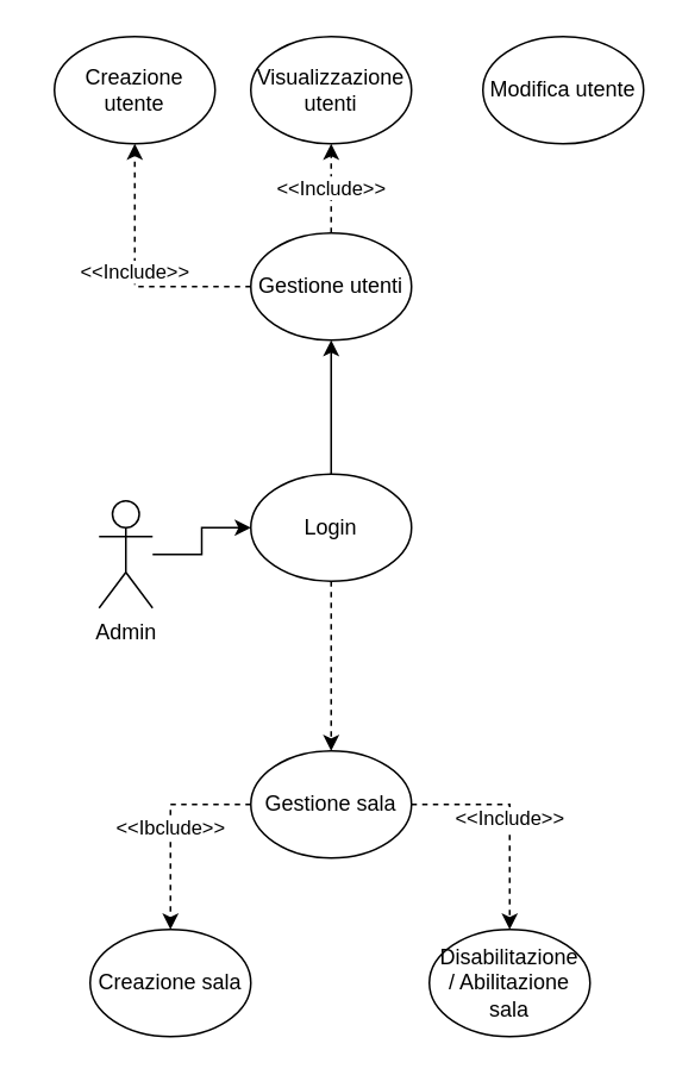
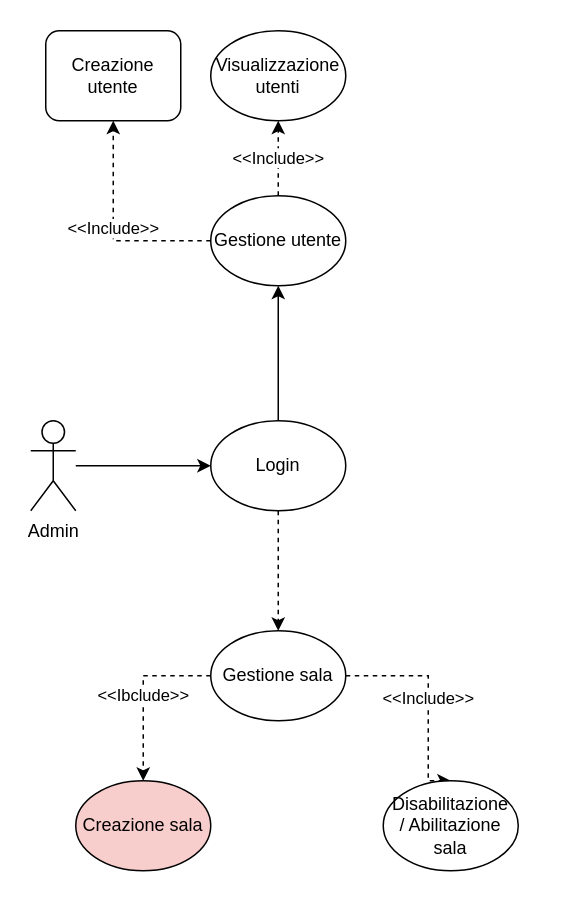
- <mxCell id="10" value="Creazione utente" style="ellipse;whiteSpace=wrap;html=1;rounded=1;labelBackgroundColor=none;" parent="1" vertex="1"><mxGeometry x="30" y="20" width="90" height="60" as="geometry" /></mxCell>
+ <mxCell id="10" value="Creazione utente" style="whiteSpace=wrap;html=1;labelBackgroundColor=none;rounded=1;" parent="1" vertex="1"><mxGeometry x="30" y="20" width="90" height="60" as="geometry" /></mxCell>
- <mxCell id="12" value="Modifica utente" style="ellipse;whiteSpace=wrap;html=1;rounded=1;labelBackgroundColor=none;" parent="1" vertex="1"><mxGeometry x="270" y="20" width="90" height="60" as="geometry" /></mxCell>
- <mxCell id="9" value="Gestione utenti" style="ellipse;whiteSpace=wrap;html=1;rounded=1;labelBackgroundColor=none;" parent="1" vertex="1"><mxGeometry x="140" y="130" width="90" height="60" as="geometry" /></mxCell>
+ <mxCell id="9" value="Gestione utente" style="ellipse;whiteSpace=wrap;html=1;rounded=1;labelBackgroundColor=none;" parent="1" vertex="1"><mxGeometry x="140" y="130" width="90" height="60" as="geometry" /></mxCell>
- <mxCell id="4" value="Login" style="ellipse;whiteSpace=wrap;html=1;rounded=1;labelBackgroundColor=none;" parent="1" vertex="1"><mxGeometry x="140" y="265" width="90" height="60" as="geometry" /></mxCell>
+ <mxCell id="4" value="Login" style="ellipse;whiteSpace=wrap;html=1;rounded=1;labelBackgroundColor=none;" parent="1" vertex="1"><mxGeometry x="140" y="280" width="90" height="60" as="geometry" /></mxCell>
- <mxCell id="6" value="Admin" style="shape=umlActor;verticalLabelPosition=bottom;verticalAlign=top;html=1;outlineConnect=0;" parent="1" vertex="1"><mxGeometry x="55" y="280" width="30" height="60" as="geometry" /></mxCell>
+ <mxCell id="6" value="Admin" style="shape=umlActor;verticalLabelPosition=bottom;verticalAlign=top;html=1;outlineConnect=0;" parent="1" vertex="1"><mxGeometry x="20" y="280" width="30" height="60" as="geometry" /></mxCell>
- <mxCell id="16" value="Creazione sala" style="ellipse;whiteSpace=wrap;html=1;rounded=1;labelBackgroundColor=none;" parent="1" vertex="1"><mxGeometry x="50" y="520" width="90" height="60" as="geometry" /></mxCell>
+ <mxCell id="16" value="Creazione sala" style="ellipse;whiteSpace=wrap;html=1;rounded=1;labelBackgroundColor=none;fillColor=#f8cecc;" parent="1" vertex="1"><mxGeometry x="50" y="520" width="90" height="60" as="geometry" /></mxCell>
- <mxCell id="17" value="Disabilitazione&lt;br&gt;/ Abilitazione&lt;br&gt;sala" style="ellipse;whiteSpace=wrap;html=1;rounded=1;labelBackgroundColor=none;" parent="1" vertex="1"><mxGeometry x="240" y="520" width="90" height="60" as="geometry" /></mxCell>
+ <mxCell id="17" value="Disabilitazione&lt;br&gt;/ Abilitazione&lt;br&gt;sala" style="ellipse;whiteSpace=wrap;html=1;rounded=1;labelBackgroundColor=none;" parent="1" vertex="1"><mxGeometry x="255" y="520" width="90" height="60" as="geometry" /></mxCell>
